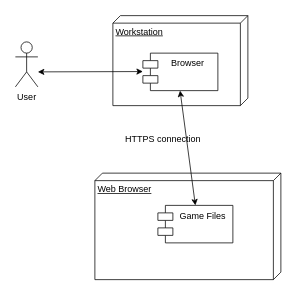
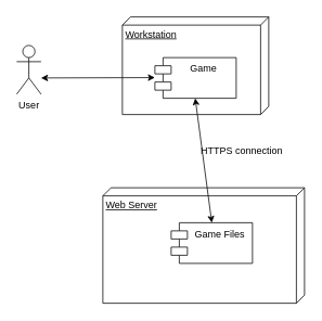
- <mxCell id="4" value="Browser" style="shape=module;align=left;spacingLeft=20;align=center;verticalAlign=top;whiteSpace=wrap;html=1;" parent="1" vertex="1"><mxGeometry x="190" y="70" width="100" height="50" as="geometry" /></mxCell>
+ <mxCell id="4" value="Game" style="shape=module;align=left;spacingLeft=20;align=center;verticalAlign=top;whiteSpace=wrap;html=1;" parent="1" vertex="1"><mxGeometry x="190" y="70" width="100" height="50" as="geometry" /></mxCell>
- <mxCell id="8" value="HTTPS connection" style="text;html=1;align=center;verticalAlign=middle;whiteSpace=wrap;rounded=0;" parent="1" vertex="1"><mxGeometry x="147" y="170" width="140" height="30" as="geometry" /></mxCell>
+ <mxCell id="8" value="HTTPS connection" style="text;html=1;align=center;verticalAlign=middle;whiteSpace=wrap;rounded=0;" parent="1" vertex="1"><mxGeometry x="227" y="170" width="140" height="30" as="geometry" /></mxCell>
- <mxCell id="5" value="Web Browser" style="verticalAlign=top;align=left;spacingTop=8;spacingLeft=2;spacingRight=12;shape=cube;size=10;direction=south;fontStyle=4;html=1;whiteSpace=wrap;" parent="1" vertex="1"><mxGeometry x="126" y="230" width="248" height="142" as="geometry" /></mxCell>
+ <mxCell id="5" value="Web Server" style="verticalAlign=top;align=left;spacingTop=8;spacingLeft=2;spacingRight=12;shape=cube;size=10;direction=south;fontStyle=4;html=1;whiteSpace=wrap;" parent="1" vertex="1"><mxGeometry x="126" y="230" width="248" height="142" as="geometry" /></mxCell>
